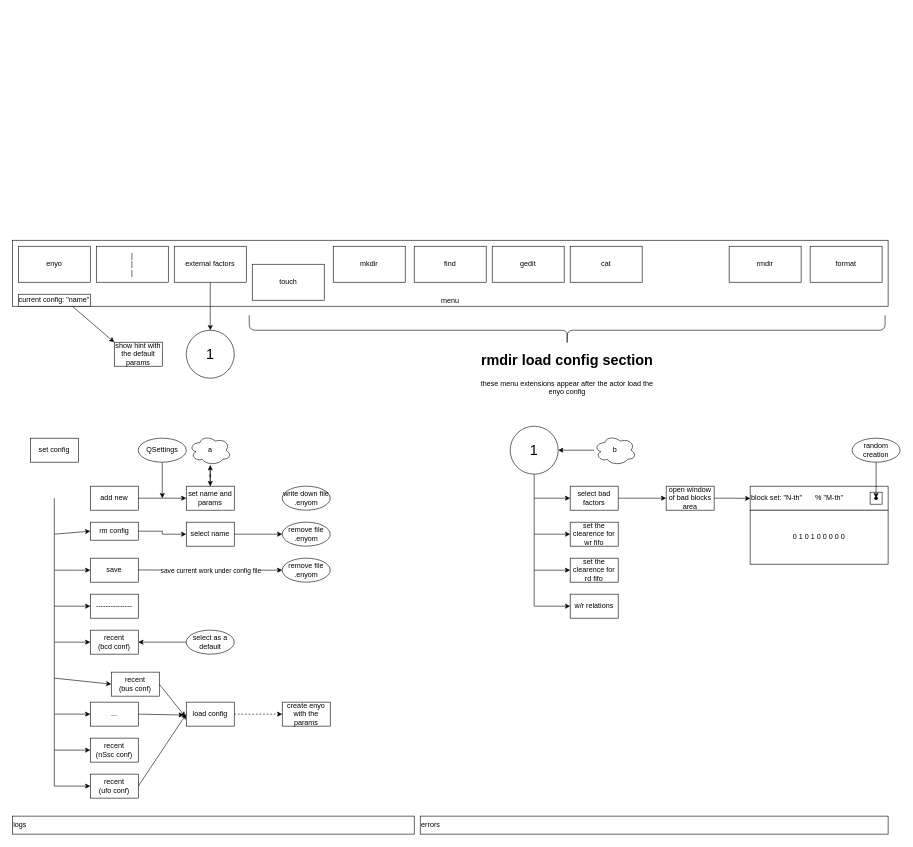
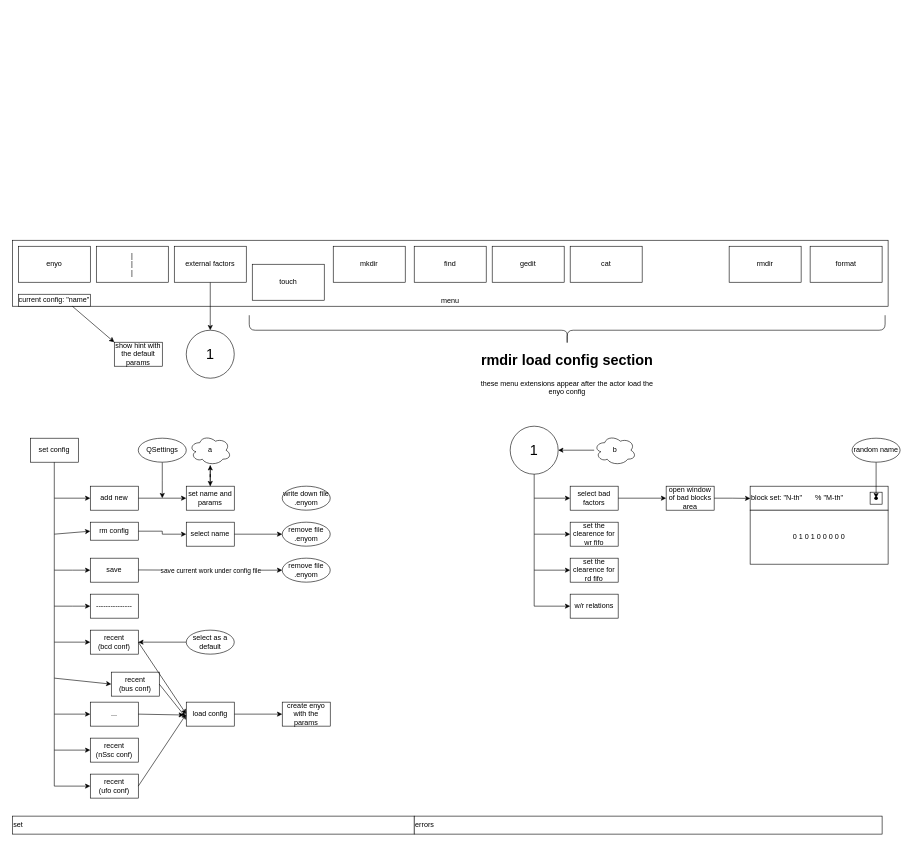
- <mxCell id="74" value="random creation" style="ellipse;whiteSpace=wrap;html=1;" parent="1" vertex="1"><mxGeometry x="1420" y="730" width="80" height="40" as="geometry" /></mxCell>
+ <mxCell id="74" value="random name" style="ellipse;whiteSpace=wrap;html=1;" parent="1" vertex="1"><mxGeometry x="1420" y="730" width="80" height="40" as="geometry" /></mxCell>
+ <mxCell id="10" value="" style="endArrow=classic;html=1;rounded=0;entryX=0;entryY=0.5;entryDx=0;entryDy=0;exitX=0.5;exitY=1;exitDx=0;exitDy=0;" parent="1" source="7" target="9" edge="1"><mxGeometry width="50" height="50" relative="1" as="geometry"><mxPoint x="390" y="820" as="sourcePoint" /><mxPoint x="440" y="770" as="targetPoint" /><Array as="points"><mxPoint x="90" y="830" /></Array></mxGeometry></mxCell>
+ <mxCell id="36" value="" style="endArrow=classic;html=1;rounded=0;entryX=0;entryY=0.5;entryDx=0;entryDy=0;exitX=1;exitY=0.5;exitDx=0;exitDy=0;" parent="1" source="15" target="34" edge="1"><mxGeometry width="50" height="50" relative="1" as="geometry"><mxPoint x="250" y="1076" as="sourcePoint" /><mxPoint x="328" y="1140" as="targetPoint" /></mxGeometry></mxCell>
- <mxCell id="33" value="" style="edgeStyle=orthogonalEdgeStyle;rounded=0;orthogonalLoop=1;jettySize=auto;html=1;dashed=1;" parent="1" source="34" target="41" edge="1"><mxGeometry relative="1" as="geometry" /></mxCell>
+ <mxCell id="33" value="" style="edgeStyle=orthogonalEdgeStyle;rounded=0;orthogonalLoop=1;jettySize=auto;html=1;" parent="1" source="34" target="41" edge="1"><mxGeometry relative="1" as="geometry" /></mxCell>
- <mxCell id="60" value="logs" style="rounded=0;whiteSpace=wrap;html=1;align=left;" parent="1" vertex="1"><mxGeometry x="20" y="1360" width="670" height="30" as="geometry" /></mxCell>
+ <mxCell id="60" value="set" style="rounded=0;whiteSpace=wrap;html=1;align=left;" parent="1" vertex="1"><mxGeometry x="20" y="1360" width="670" height="30" as="geometry" /></mxCell>
- <mxCell id="61" value="errors" style="rounded=0;whiteSpace=wrap;html=1;align=left;" parent="1" vertex="1"><mxGeometry x="700" y="1360" width="780" height="30" as="geometry" /></mxCell>
+ <mxCell id="61" value="errors" style="rounded=0;whiteSpace=wrap;html=1;align=left;" parent="1" vertex="1"><mxGeometry x="690" y="1360" width="780" height="30" as="geometry" /></mxCell>
